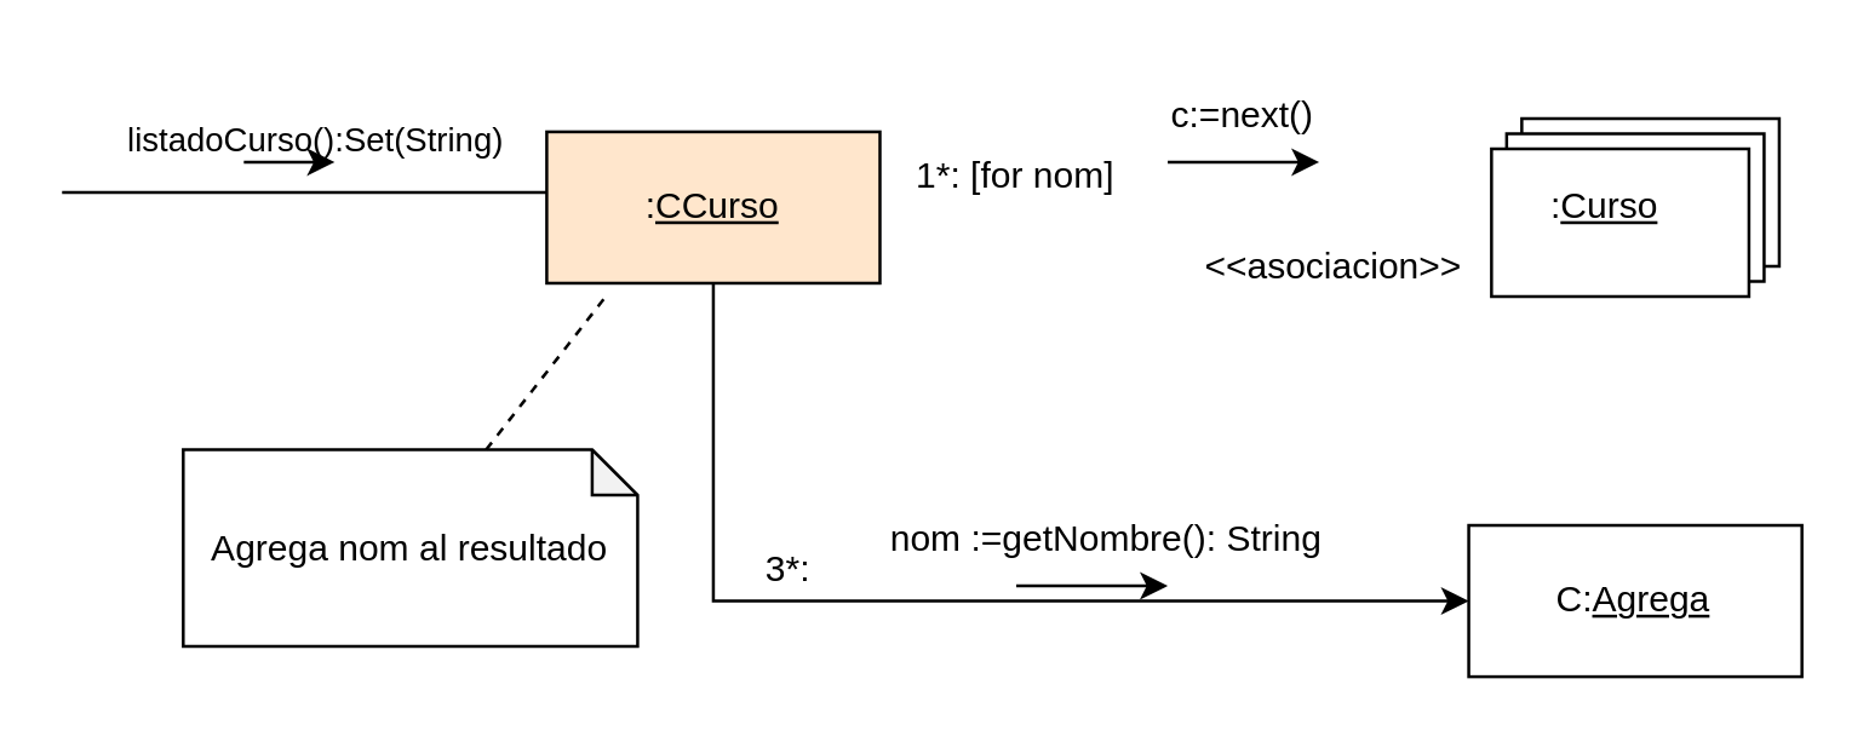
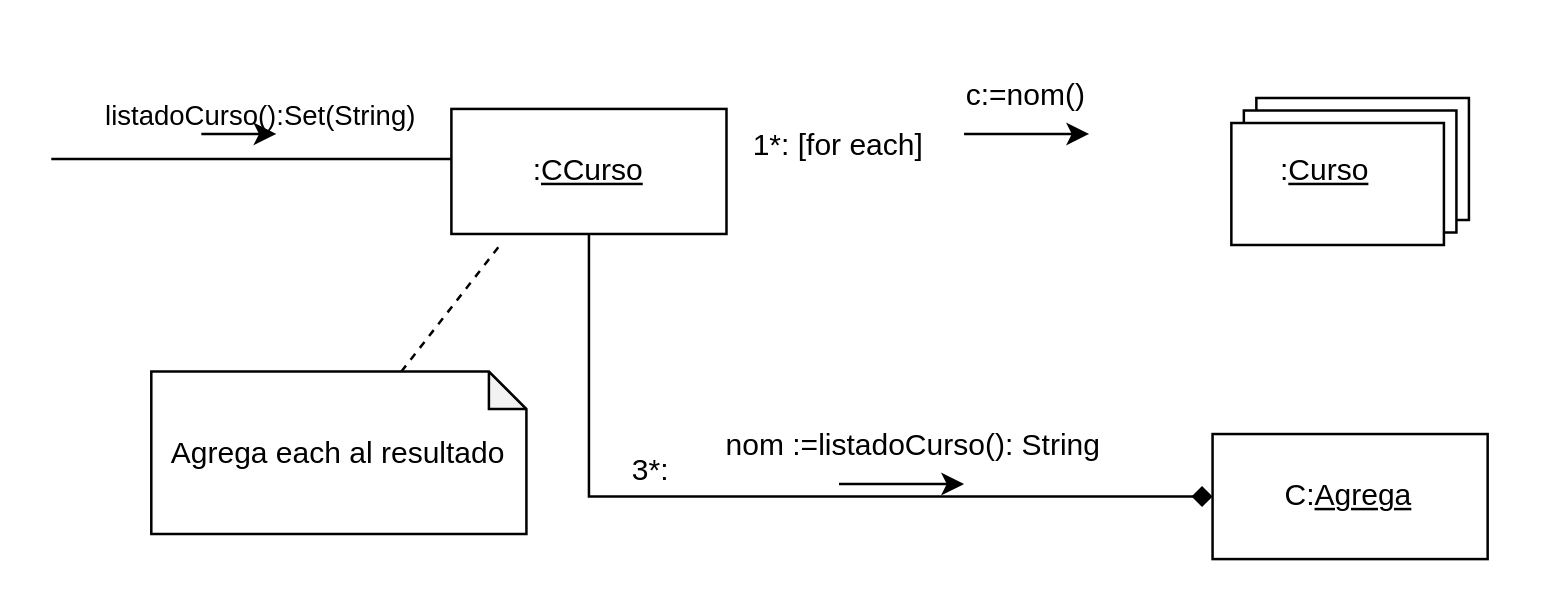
- <mxCell id="8" value="c:=next()" style="text;html=1;strokeColor=none;fillColor=none;align=center;verticalAlign=middle;whiteSpace=wrap;rounded=0;" vertex="1" parent="1"><mxGeometry x="380" y="23" width="60" height="30" as="geometry" /></mxCell>
+ <mxCell id="8" value="c:=nom()" style="text;html=1;strokeColor=none;fillColor=none;align=center;verticalAlign=middle;whiteSpace=wrap;rounded=0;" vertex="1" parent="1"><mxGeometry x="380" y="23" width="60" height="30" as="geometry" /></mxCell>
- <mxCell id="7" value="1*: [for nom]" style="text;html=1;strokeColor=none;fillColor=none;align=center;verticalAlign=middle;whiteSpace=wrap;rounded=0;" vertex="1" parent="1"><mxGeometry x="290" y="43" width="90" height="30" as="geometry" /></mxCell>
+ <mxCell id="7" value="1*: [for each]" style="text;html=1;strokeColor=none;fillColor=none;align=center;verticalAlign=middle;whiteSpace=wrap;rounded=0;" vertex="1" parent="1"><mxGeometry x="290" y="43" width="90" height="30" as="geometry" /></mxCell>
- <mxCell id="3" value=":&lt;u&gt;CCurso&lt;/u&gt;" style="html=1;whiteSpace=wrap;fillColor=#ffe6cc;" vertex="1" parent="1"><mxGeometry x="180" y="43" width="110" height="50" as="geometry" /></mxCell>
+ <mxCell id="3" value=":&lt;u&gt;CCurso&lt;/u&gt;" style="html=1;whiteSpace=wrap;" vertex="1" parent="1"><mxGeometry x="180" y="43" width="110" height="50" as="geometry" /></mxCell>
- <mxCell id="11" value="&amp;lt;&amp;lt;asociacion&amp;gt;&amp;gt;" style="text;html=1;strokeColor=none;fillColor=none;align=center;verticalAlign=middle;whiteSpace=wrap;rounded=0;" vertex="1" parent="1"><mxGeometry x="410" y="73" width="60" height="30" as="geometry" /></mxCell>
- <mxCell id="14" value="nom :=getNombre(): String" style="text;html=1;strokeColor=none;fillColor=none;align=center;verticalAlign=middle;whiteSpace=wrap;rounded=0;" vertex="1" parent="1"><mxGeometry x="260" y="163" width="210" height="30" as="geometry" /></mxCell>
+ <mxCell id="14" value="nom :=listadoCurso(): String" style="text;html=1;strokeColor=none;fillColor=none;align=center;verticalAlign=middle;whiteSpace=wrap;rounded=0;" vertex="1" parent="1"><mxGeometry x="260" y="163" width="210" height="30" as="geometry" /></mxCell>
- <mxCell id="16" value="Agrega nom al resultado" style="shape=note;whiteSpace=wrap;html=1;backgroundOutline=1;darkOpacity=0.05;size=15;" vertex="1" parent="1"><mxGeometry x="60" y="148" width="150" height="65" as="geometry" /></mxCell>
+ <mxCell id="16" value="Agrega each al resultado" style="shape=note;whiteSpace=wrap;html=1;backgroundOutline=1;darkOpacity=0.05;size=15;" vertex="1" parent="1"><mxGeometry x="60" y="148" width="150" height="65" as="geometry" /></mxCell>
- <mxCell id="2" style="edgeStyle=orthogonalEdgeStyle;rounded=0;orthogonalLoop=1;jettySize=auto;html=1;entryX=0;entryY=0.5;entryDx=0;entryDy=0;" edge="1" parent="1" source="3" target="12"><mxGeometry relative="1" as="geometry"><Array as="points"><mxPoint x="235" y="198" /></Array></mxGeometry></mxCell>
+ <mxCell id="2" style="edgeStyle=orthogonalEdgeStyle;rounded=0;orthogonalLoop=1;jettySize=auto;html=1;entryX=0;entryY=0.5;entryDx=0;entryDy=0;endArrow=diamond;" edge="1" parent="1" source="3" target="12"><mxGeometry relative="1" as="geometry"><Array as="points"><mxPoint x="235" y="198" /></Array></mxGeometry></mxCell>
